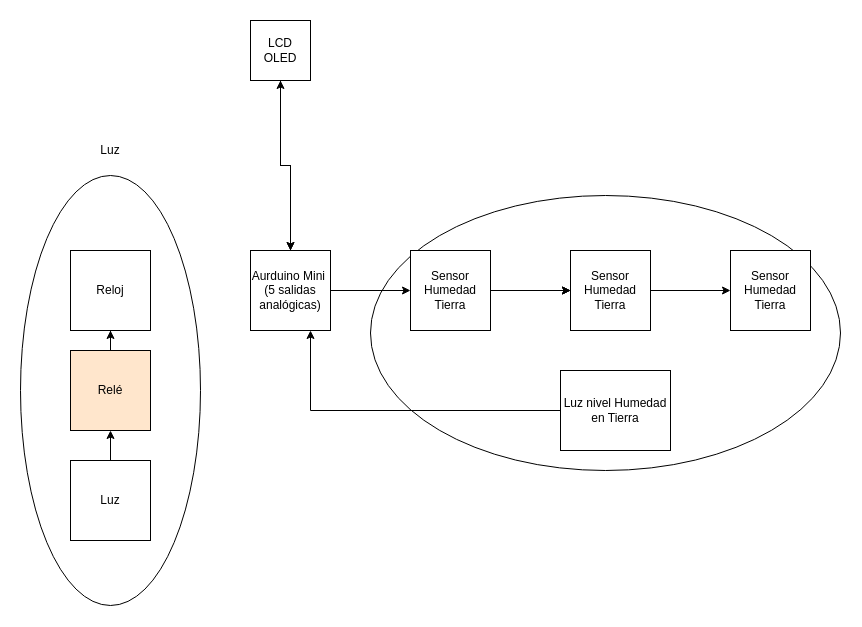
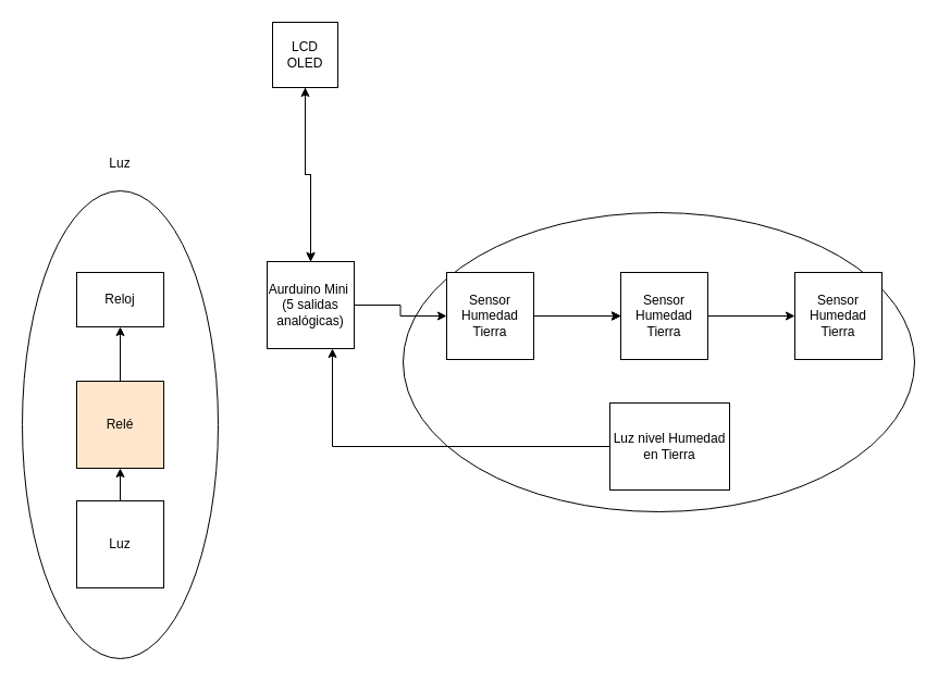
- <mxCell id="7" value="Reloj" style="whiteSpace=wrap;html=1;aspect=fixed;" vertex="1" parent="1"><mxGeometry x="70" y="250" width="80" height="80" as="geometry" /></mxCell>
+ <mxCell id="7" value="Reloj" style="whiteSpace=wrap;html=1;aspect=fixed;" vertex="1" parent="1"><mxGeometry x="70" y="250" width="80" height="50" as="geometry" /></mxCell>
- <mxCell id="6" value="Aurduino Mini&amp;nbsp;&lt;br&gt;(5 salidas analógicas)" style="whiteSpace=wrap;html=1;aspect=fixed;" vertex="1" parent="1"><mxGeometry x="250" y="250" width="80" height="80" as="geometry" /></mxCell>
+ <mxCell id="6" value="Aurduino Mini&amp;nbsp;&lt;br&gt;(5 salidas analógicas)" style="whiteSpace=wrap;html=1;aspect=fixed;" vertex="1" parent="1"><mxGeometry x="245" y="240" width="80" height="80" as="geometry" /></mxCell>
